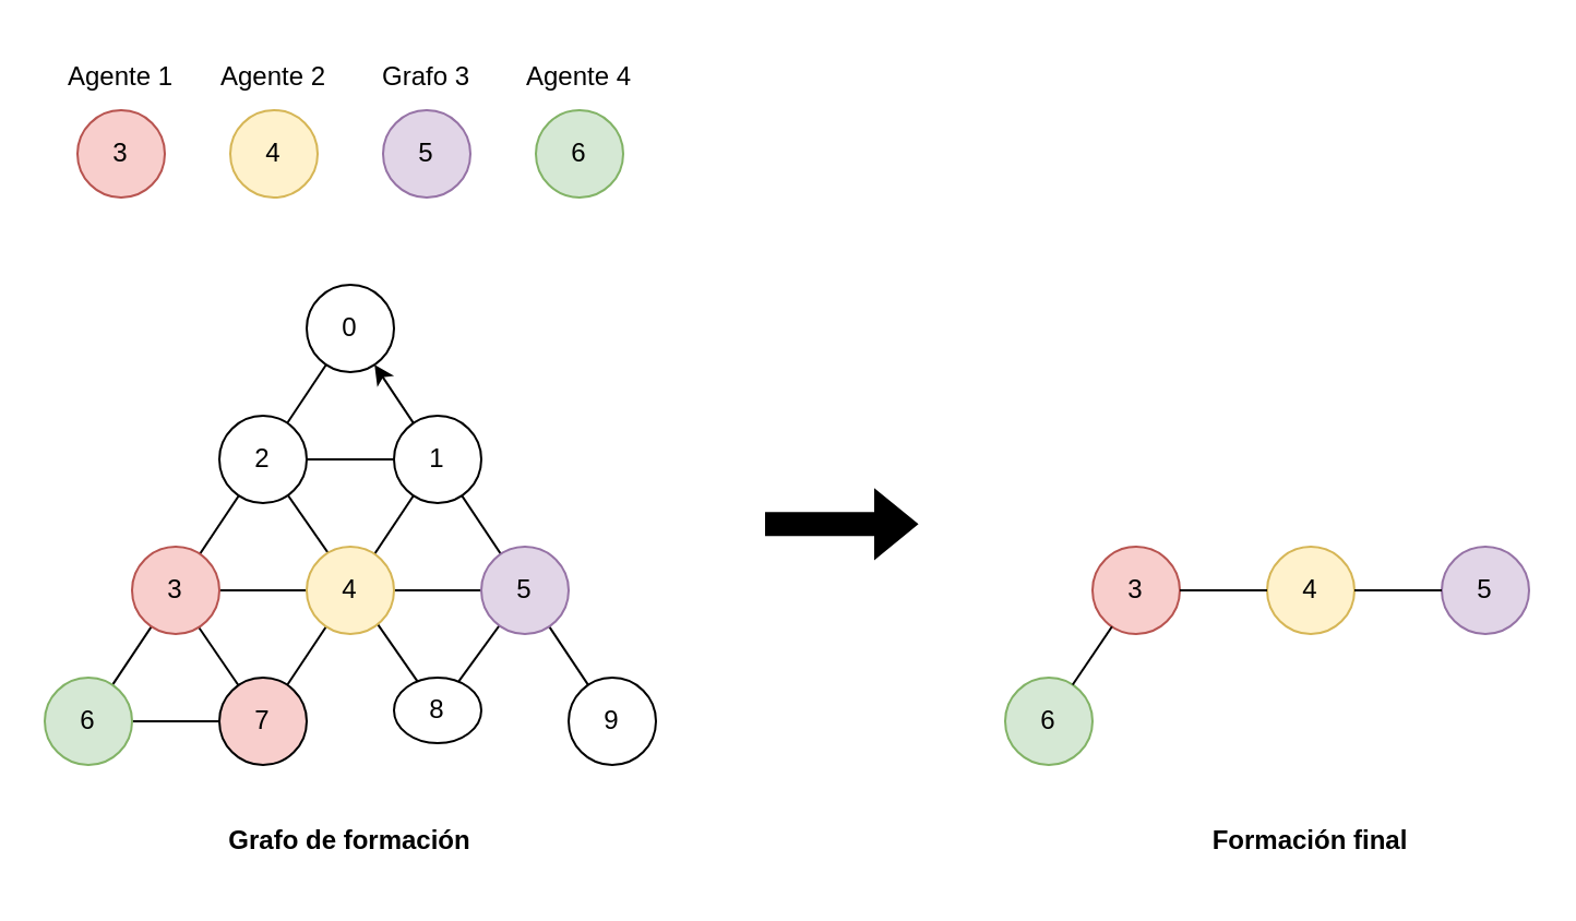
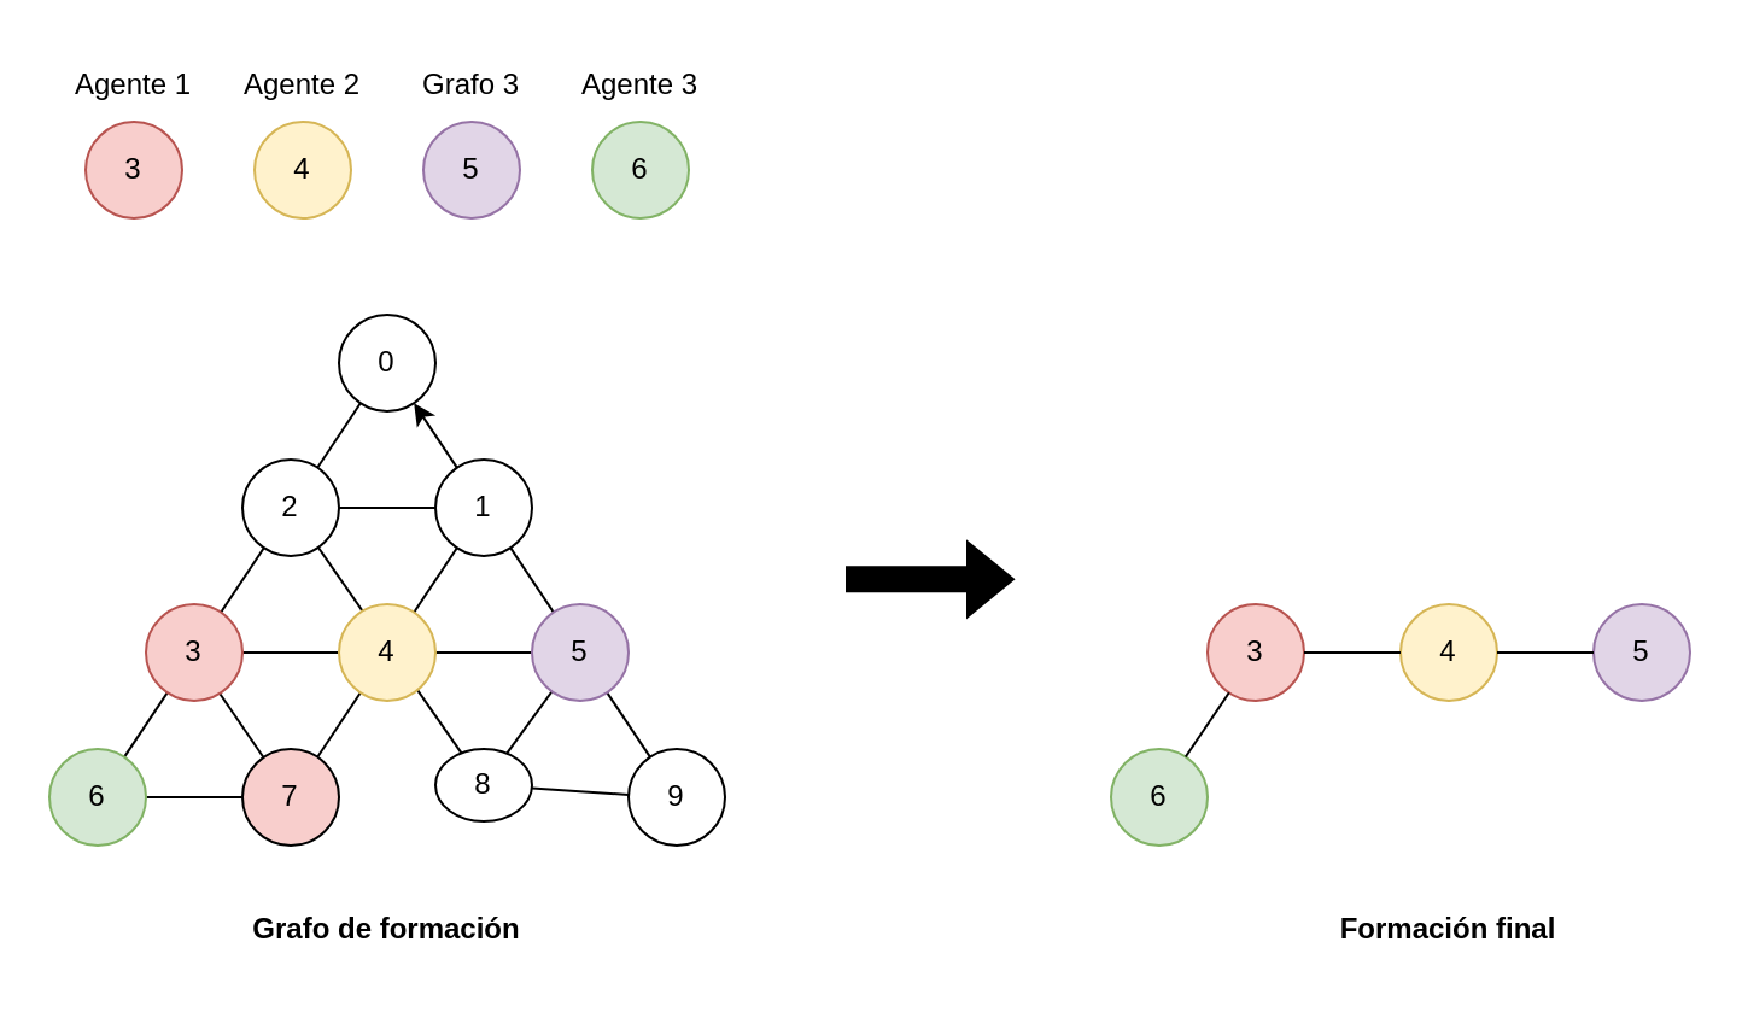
- <mxCell id="34" value="Agente 4" style="text;html=1;align=center;verticalAlign=middle;whiteSpace=wrap;rounded=0;flipH=0;" vertex="1" parent="26"><mxGeometry x="210" y="2.5" width="60" height="25" as="geometry" /></mxCell>
+ <mxCell id="34" value="Agente 3" style="text;html=1;align=center;verticalAlign=middle;whiteSpace=wrap;rounded=0;flipH=0;" vertex="1" parent="26"><mxGeometry x="210" y="2.5" width="60" height="25" as="geometry" /></mxCell>
+ <mxCell id="11" value="" style="endArrow=none;html=1;rounded=0;" edge="1" parent="5" source="20" target="21"><mxGeometry width="50" height="50" relative="1" as="geometry"><mxPoint x="115" y="280" as="sourcePoint" /><mxPoint x="165" y="230" as="targetPoint" /></mxGeometry></mxCell>
